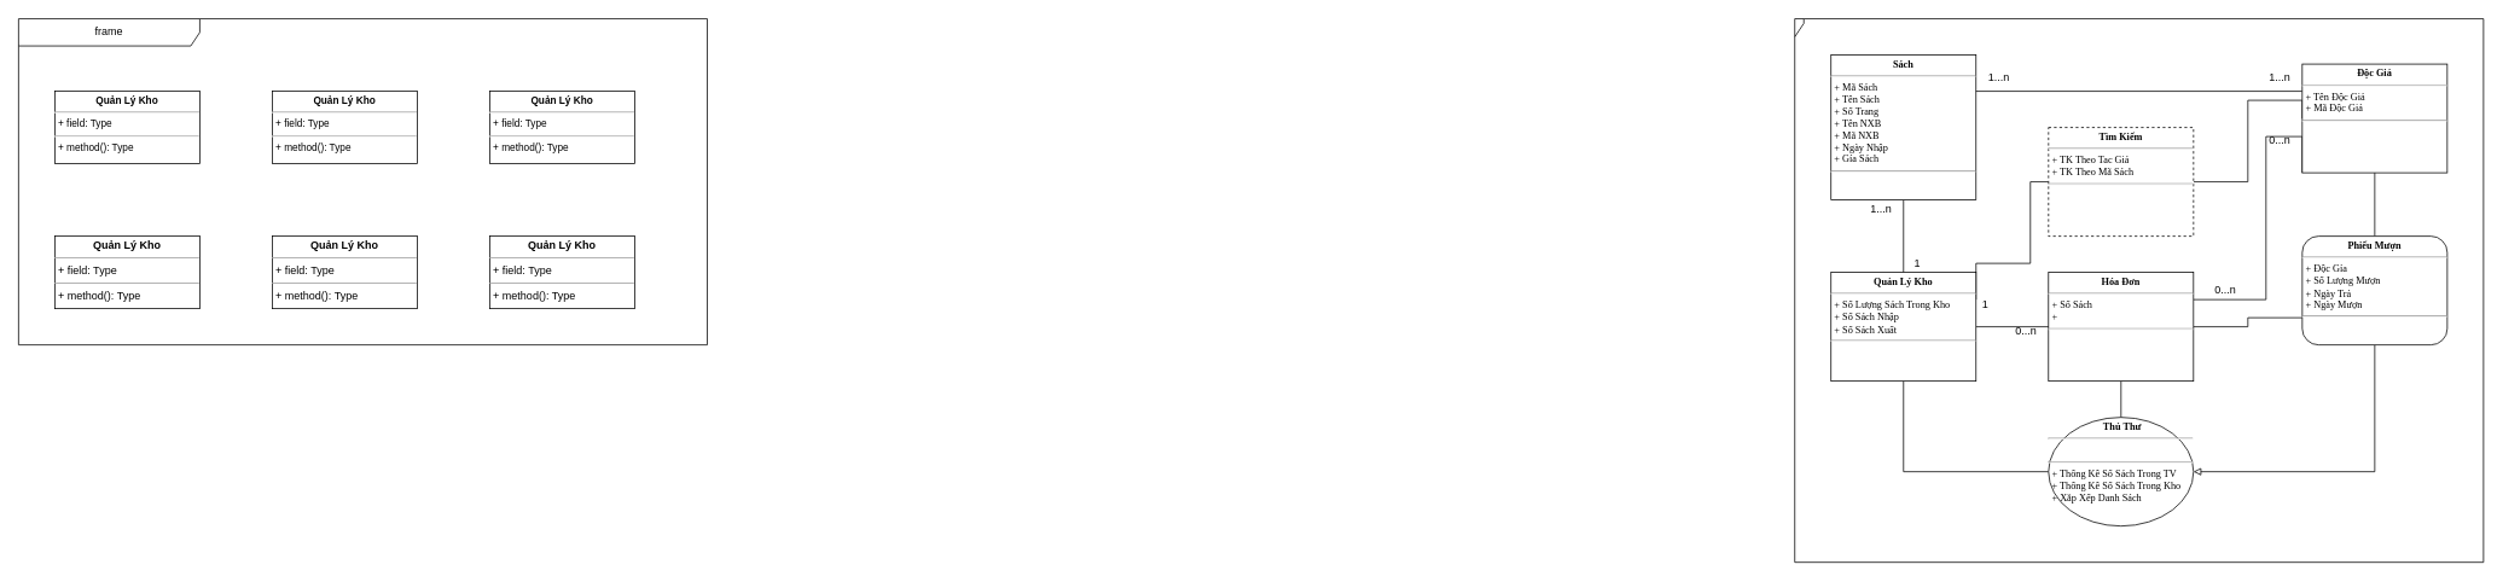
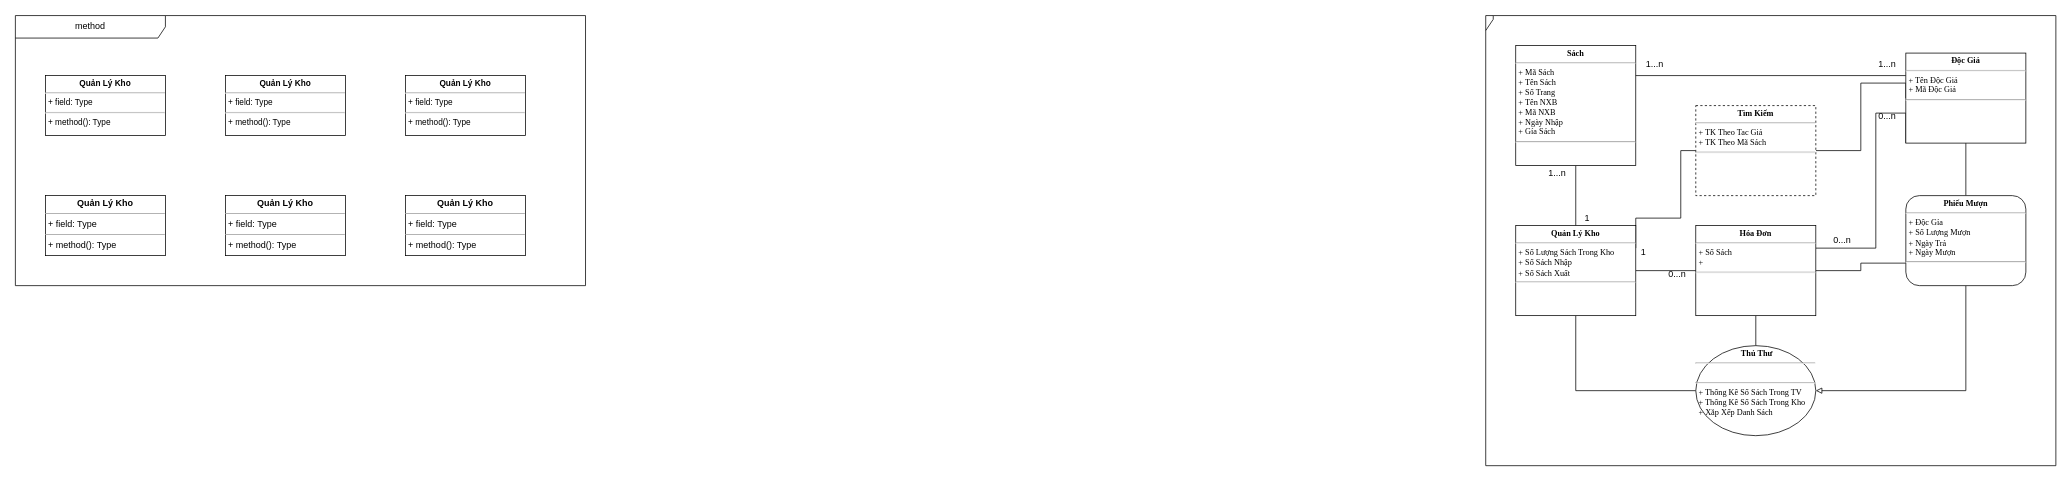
- <mxCell id="30" value="frame" style="shape=umlFrame;whiteSpace=wrap;html=1;pointerEvents=0;width=200;height=30;" vertex="1" parent="1"><mxGeometry x="20" y="20" width="760" height="360" as="geometry" /></mxCell>
+ <mxCell id="30" value="method" style="shape=umlFrame;whiteSpace=wrap;html=1;pointerEvents=0;width=200;height=30;" vertex="1" parent="1"><mxGeometry x="20" y="20" width="760" height="360" as="geometry" /></mxCell>
